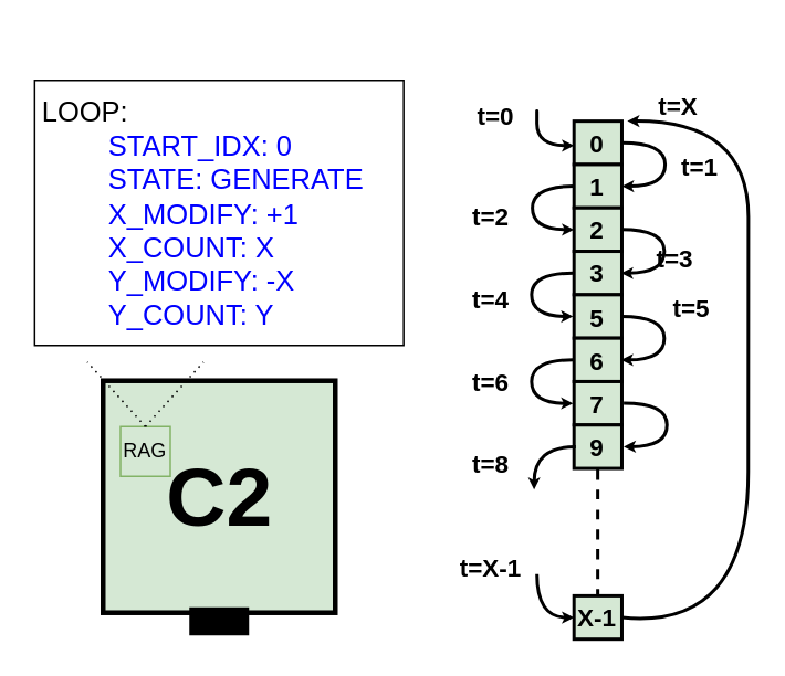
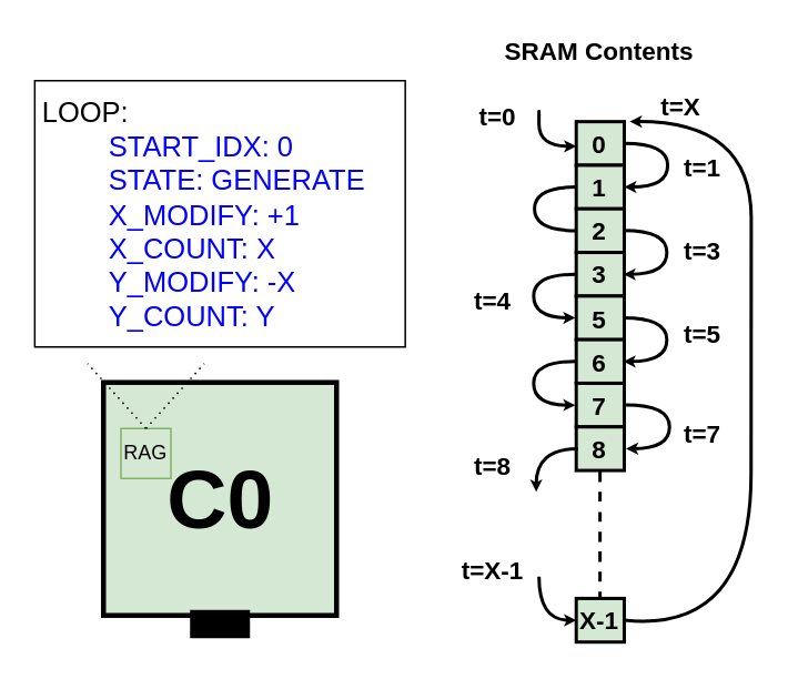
+ <mxCell id="28" value="SRAM Contents" style="text;html=1;align=center;verticalAlign=middle;resizable=0;points=[];autosize=1;strokeColor=none;fillColor=none;fontSize=15;fontStyle=1" parent="1" vertex="1"><mxGeometry x="293.897" y="20" width="130" height="20" as="geometry" /></mxCell>
- <mxCell id="19" value="t=2" style="text;html=1;align=center;verticalAlign=middle;resizable=0;points=[];autosize=1;strokeColor=none;fillColor=none;fontSize=15;fontStyle=1" parent="1" vertex="1"><mxGeometry x="275.413" y="120" width="40" height="20" as="geometry" /></mxCell>
- <mxCell id="29" style="edgeStyle=orthogonalEdgeStyle;curved=1;orthogonalLoop=1;jettySize=auto;html=1;entryX=0;entryY=0.5;entryDx=0;entryDy=0;fontSize=12;strokeWidth=2;endSize=1;exitX=0;exitY=0.5;exitDx=0;exitDy=0;" parent="1" source="10" target="11" edge="1"><mxGeometry relative="1" as="geometry"><mxPoint x="320.407" y="126.791" as="sourcePoint" /><mxPoint x="342.767" y="143.298" as="targetPoint" /><Array as="points"><mxPoint x="320.41" y="112" /><mxPoint x="320.41" y="138" /></Array></mxGeometry></mxCell>
+ <mxCell id="29" style="edgeStyle=orthogonalEdgeStyle;curved=1;orthogonalLoop=1;jettySize=auto;html=1;entryX=0;entryY=0.5;entryDx=0;entryDy=0;fontSize=12;strokeWidth=2;endSize=1;exitX=0;exitY=0.5;exitDx=0;exitDy=0;endArrow=none;" parent="1" source="10" target="11" edge="1"><mxGeometry relative="1" as="geometry"><mxPoint x="320.407" y="126.791" as="sourcePoint" /><mxPoint x="342.767" y="143.298" as="targetPoint" /><Array as="points"><mxPoint x="320.41" y="112" /><mxPoint x="320.41" y="138" /></Array></mxGeometry></mxCell>
- <mxCell id="21" value="t=3" style="text;html=1;align=center;verticalAlign=middle;resizable=0;points=[];autosize=1;strokeColor=none;fillColor=none;fontSize=15;fontStyle=1" parent="1" vertex="1"><mxGeometry x="386.491" y="144.995" width="40" height="20" as="geometry" /></mxCell>
+ <mxCell id="21" value="t=3" style="text;html=1;align=center;verticalAlign=middle;resizable=0;points=[];autosize=1;strokeColor=none;fillColor=none;fontSize=15;fontStyle=1" parent="1" vertex="1"><mxGeometry x="401.491" y="139.995" width="40" height="20" as="geometry" /></mxCell>
- <mxCell id="37" value="t=5" style="text;html=1;align=center;verticalAlign=middle;resizable=0;points=[];autosize=1;strokeColor=none;fillColor=none;fontSize=15;fontStyle=1" parent="1" vertex="1"><mxGeometry x="396.491" y="174.995" width="40" height="20" as="geometry" /></mxCell>
+ <mxCell id="37" value="t=5" style="text;html=1;align=center;verticalAlign=middle;resizable=0;points=[];autosize=1;strokeColor=none;fillColor=none;fontSize=15;fontStyle=1" parent="1" vertex="1"><mxGeometry x="401.491" y="189.995" width="40" height="20" as="geometry" /></mxCell>
- <mxCell id="38" value="t=6" style="text;html=1;align=center;verticalAlign=middle;resizable=0;points=[];autosize=1;strokeColor=none;fillColor=none;fontSize=15;fontStyle=1" parent="1" vertex="1"><mxGeometry x="275.411" y="219.995" width="40" height="20" as="geometry" /></mxCell>
+ <mxCell id="39" value="t=7" style="text;html=1;align=center;verticalAlign=middle;resizable=0;points=[];autosize=1;strokeColor=none;fillColor=none;fontSize=15;fontStyle=1" parent="1" vertex="1"><mxGeometry x="401.491" y="249.995" width="40" height="20" as="geometry" /></mxCell>
- <mxCell id="16" value="9" style="rounded=0;whiteSpace=wrap;html=1;fontSize=15;strokeWidth=2;fontStyle=1;fillColor=#D5E8D4;strokeColor=#000000;" parent="1" vertex="1"><mxGeometry x="345.467" y="256.008" width="28.851" height="26.202" as="geometry" /></mxCell>
+ <mxCell id="16" value="8" style="rounded=0;whiteSpace=wrap;html=1;fontSize=15;strokeWidth=2;fontStyle=1;fillColor=#D5E8D4;strokeColor=#000000;" parent="1" vertex="1"><mxGeometry x="345.467" y="256.008" width="28.851" height="26.202" as="geometry" /></mxCell>
- <mxCell id="2" value="C2" style="whiteSpace=wrap;html=1;aspect=fixed;fillColor=#d5e8d4;strokeColor=#000000;strokeWidth=3;fontSize=50;fontStyle=1" parent="1" vertex="1"><mxGeometry x="61.5" y="229.31" width="140" height="140" as="geometry" /></mxCell>
+ <mxCell id="2" value="C0" style="whiteSpace=wrap;html=1;aspect=fixed;fillColor=#d5e8d4;strokeColor=#000000;strokeWidth=3;fontSize=50;fontStyle=1" parent="1" vertex="1"><mxGeometry x="61.5" y="229.31" width="140" height="140" as="geometry" /></mxCell>
